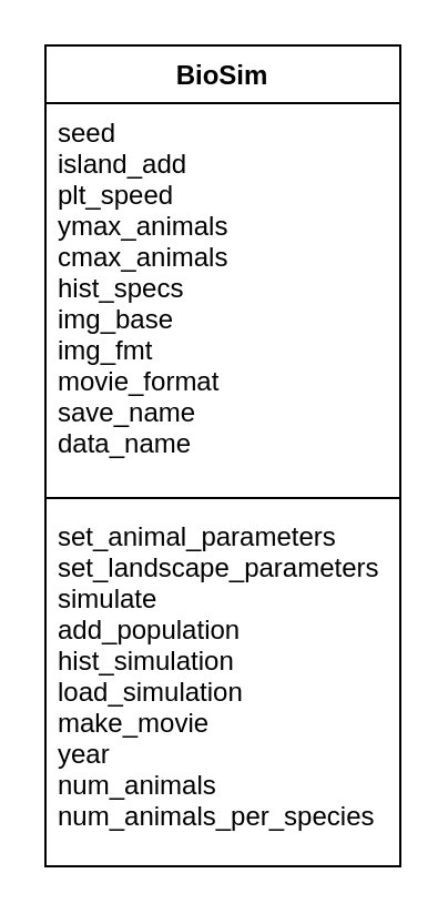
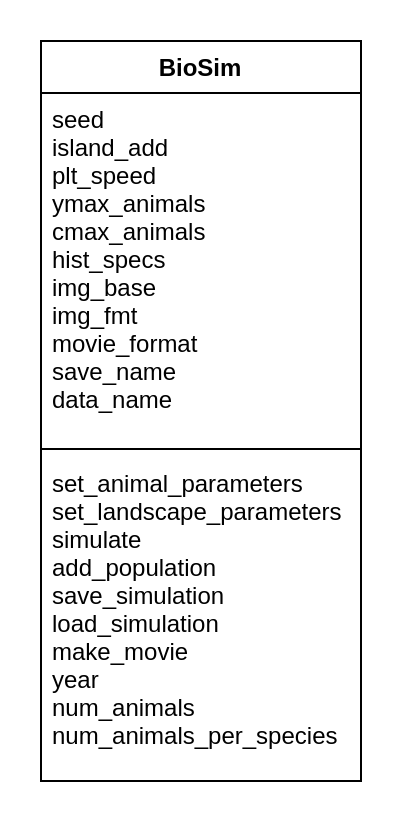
- <mxCell id="5" value="set_animal_parameters&#10;set_landscape_parameters&#10;simulate&#10;add_population&#10;hist_simulation&#10;load_simulation&#10;make_movie&#10;year&#10;num_animals&#10;num_animals_per_species" style="text;strokeColor=none;fillColor=none;align=left;verticalAlign=top;spacingLeft=4;spacingRight=4;overflow=hidden;rotatable=0;points=[[0,0.5],[1,0.5]];portConstraint=eastwest;" parent="2" vertex="1"><mxGeometry y="208" width="160" height="162" as="geometry" /></mxCell>
+ <mxCell id="5" value="set_animal_parameters&#10;set_landscape_parameters&#10;simulate&#10;add_population&#10;save_simulation&#10;load_simulation&#10;make_movie&#10;year&#10;num_animals&#10;num_animals_per_species" style="text;strokeColor=none;fillColor=none;align=left;verticalAlign=top;spacingLeft=4;spacingRight=4;overflow=hidden;rotatable=0;points=[[0,0.5],[1,0.5]];portConstraint=eastwest;" parent="2" vertex="1"><mxGeometry y="208" width="160" height="162" as="geometry" /></mxCell>
